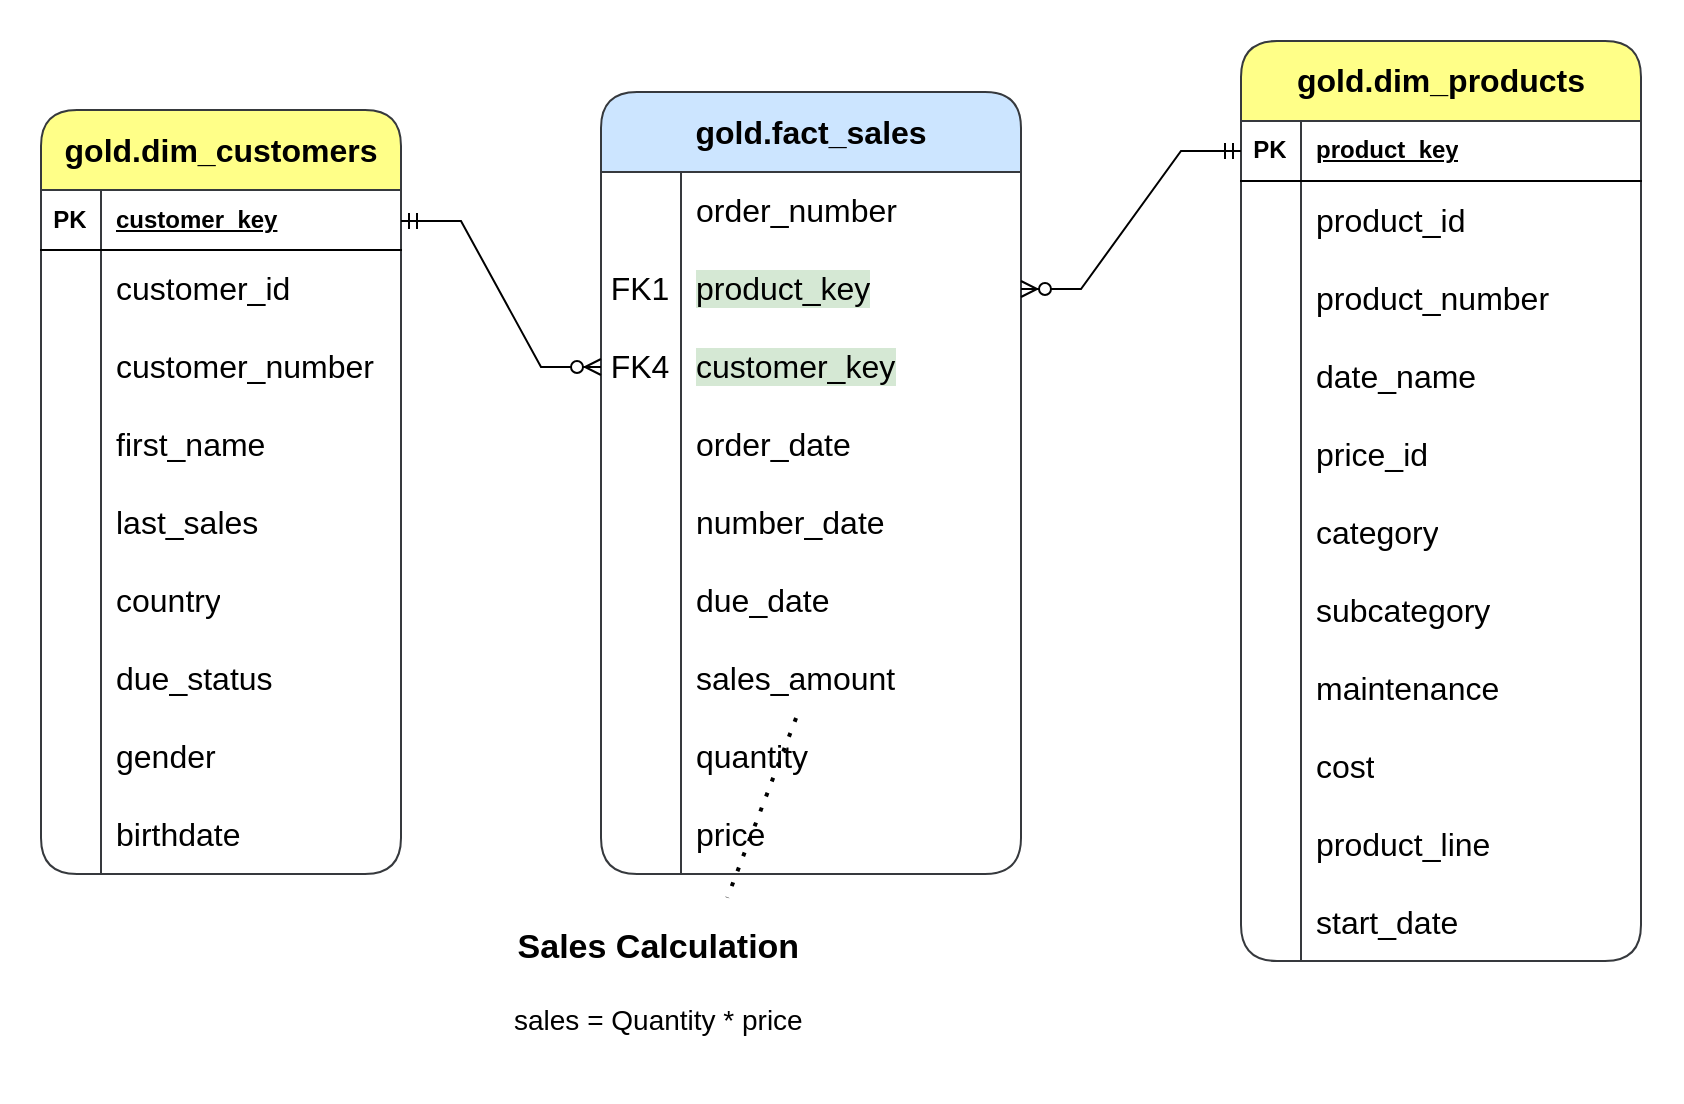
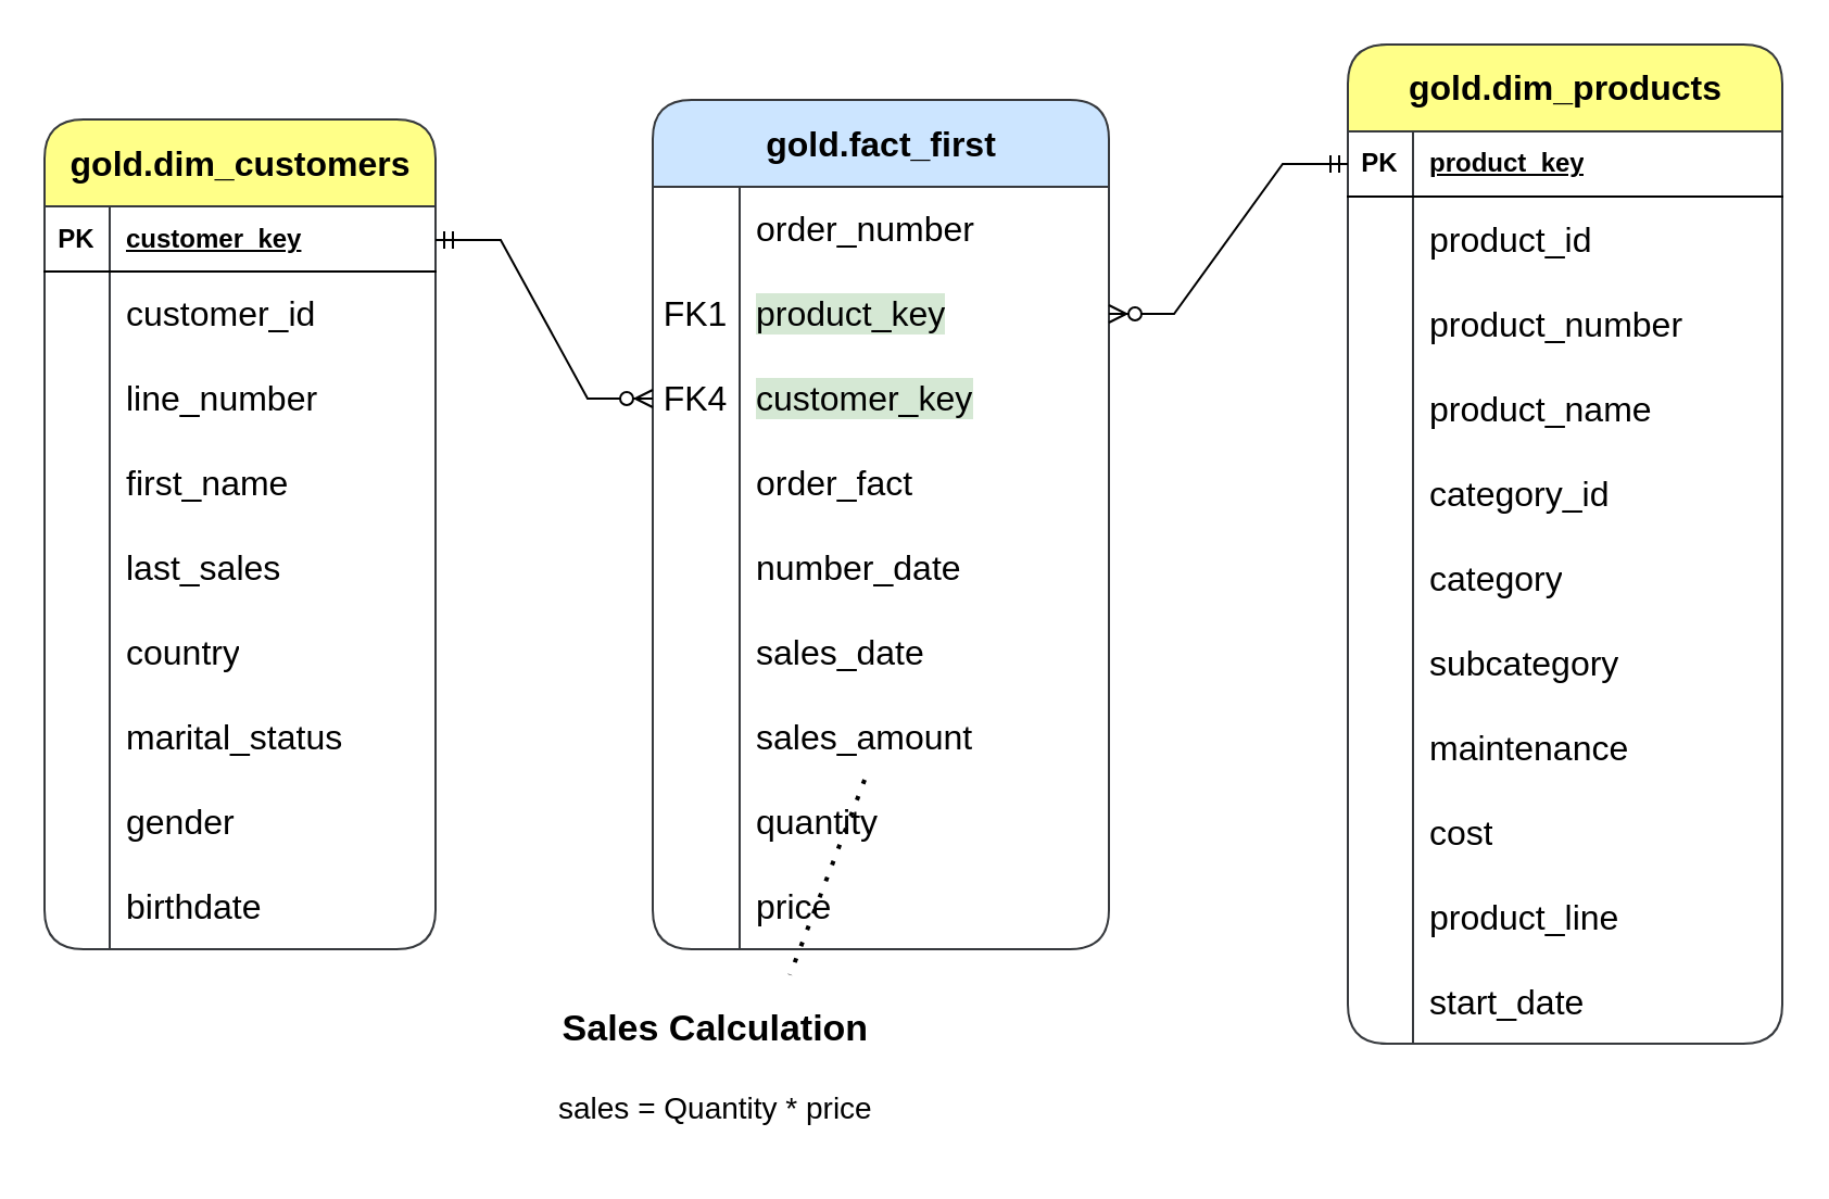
- <mxCell id="64" value="gold.fact_sales" style="shape=table;startSize=40;container=1;collapsible=1;childLayout=tableLayout;fixedRows=1;rowLines=0;fontStyle=1;align=center;resizeLast=1;html=1;rounded=1;fillColor=#cce5ff;strokeColor=#36393d;fontSize=16;" vertex="1" parent="1"><mxGeometry x="300" y="45.5" width="210" height="391" as="geometry" /></mxCell>
+ <mxCell id="64" value="gold.fact_first" style="shape=table;startSize=40;container=1;collapsible=1;childLayout=tableLayout;fixedRows=1;rowLines=0;fontStyle=1;align=center;resizeLast=1;html=1;rounded=1;fillColor=#cce5ff;strokeColor=#36393d;fontSize=16;" vertex="1" parent="1"><mxGeometry x="300" y="45.5" width="210" height="391" as="geometry" /></mxCell>
- <mxCell id="11" value="customer_number" style="shape=partialRectangle;connectable=0;fillColor=none;top=0;left=0;bottom=0;right=0;align=left;spacingLeft=6;overflow=hidden;whiteSpace=wrap;html=1;fontSize=16;" vertex="1" parent="9"><mxGeometry x="30" width="150" height="39" as="geometry"><mxRectangle width="150" height="39" as="alternateBounds" /></mxGeometry></mxCell>
+ <mxCell id="11" value="line_number" style="shape=partialRectangle;connectable=0;fillColor=none;top=0;left=0;bottom=0;right=0;align=left;spacingLeft=6;overflow=hidden;whiteSpace=wrap;html=1;fontSize=16;" vertex="1" parent="9"><mxGeometry x="30" width="150" height="39" as="geometry"><mxRectangle width="150" height="39" as="alternateBounds" /></mxGeometry></mxCell>
- <mxCell id="42" value="date_name" style="shape=partialRectangle;connectable=0;fillColor=none;top=0;left=0;bottom=0;right=0;align=left;spacingLeft=6;overflow=hidden;whiteSpace=wrap;html=1;fontSize=16;" vertex="1" parent="40"><mxGeometry x="30" width="170" height="39" as="geometry"><mxRectangle width="170" height="39" as="alternateBounds" /></mxGeometry></mxCell>
+ <mxCell id="42" value="product_name" style="shape=partialRectangle;connectable=0;fillColor=none;top=0;left=0;bottom=0;right=0;align=left;spacingLeft=6;overflow=hidden;whiteSpace=wrap;html=1;fontSize=16;" vertex="1" parent="40"><mxGeometry x="30" width="170" height="39" as="geometry"><mxRectangle width="170" height="39" as="alternateBounds" /></mxGeometry></mxCell>
- <mxCell id="76" value="order_date" style="shape=partialRectangle;connectable=0;fillColor=none;top=0;left=0;bottom=0;right=0;align=left;spacingLeft=6;overflow=hidden;whiteSpace=wrap;html=1;fontSize=16;" vertex="1" parent="74"><mxGeometry x="40" width="170" height="39" as="geometry"><mxRectangle width="170" height="39" as="alternateBounds" /></mxGeometry></mxCell>
+ <mxCell id="76" value="order_fact" style="shape=partialRectangle;connectable=0;fillColor=none;top=0;left=0;bottom=0;right=0;align=left;spacingLeft=6;overflow=hidden;whiteSpace=wrap;html=1;fontSize=16;" vertex="1" parent="74"><mxGeometry x="40" width="170" height="39" as="geometry"><mxRectangle width="170" height="39" as="alternateBounds" /></mxGeometry></mxCell>
- <mxCell id="45" value="price_id" style="shape=partialRectangle;connectable=0;fillColor=none;top=0;left=0;bottom=0;right=0;align=left;spacingLeft=6;overflow=hidden;whiteSpace=wrap;html=1;fontSize=16;" vertex="1" parent="43"><mxGeometry x="30" width="170" height="39" as="geometry"><mxRectangle width="170" height="39" as="alternateBounds" /></mxGeometry></mxCell>
+ <mxCell id="45" value="category_id" style="shape=partialRectangle;connectable=0;fillColor=none;top=0;left=0;bottom=0;right=0;align=left;spacingLeft=6;overflow=hidden;whiteSpace=wrap;html=1;fontSize=16;" vertex="1" parent="43"><mxGeometry x="30" width="170" height="39" as="geometry"><mxRectangle width="170" height="39" as="alternateBounds" /></mxGeometry></mxCell>
- <mxCell id="82" value="due_date" style="shape=partialRectangle;connectable=0;fillColor=none;top=0;left=0;bottom=0;right=0;align=left;spacingLeft=6;overflow=hidden;whiteSpace=wrap;html=1;fontSize=16;" vertex="1" parent="80"><mxGeometry x="40" width="170" height="39" as="geometry"><mxRectangle width="170" height="39" as="alternateBounds" /></mxGeometry></mxCell>
+ <mxCell id="82" value="sales_date" style="shape=partialRectangle;connectable=0;fillColor=none;top=0;left=0;bottom=0;right=0;align=left;spacingLeft=6;overflow=hidden;whiteSpace=wrap;html=1;fontSize=16;" vertex="1" parent="80"><mxGeometry x="40" width="170" height="39" as="geometry"><mxRectangle width="170" height="39" as="alternateBounds" /></mxGeometry></mxCell>
- <mxCell id="23" value="due_status" style="shape=partialRectangle;connectable=0;fillColor=none;top=0;left=0;bottom=0;right=0;align=left;spacingLeft=6;overflow=hidden;whiteSpace=wrap;html=1;fontSize=16;" vertex="1" parent="21"><mxGeometry x="30" width="150" height="39" as="geometry"><mxRectangle width="150" height="39" as="alternateBounds" /></mxGeometry></mxCell>
+ <mxCell id="23" value="marital_status" style="shape=partialRectangle;connectable=0;fillColor=none;top=0;left=0;bottom=0;right=0;align=left;spacingLeft=6;overflow=hidden;whiteSpace=wrap;html=1;fontSize=16;" vertex="1" parent="21"><mxGeometry x="30" width="150" height="39" as="geometry"><mxRectangle width="150" height="39" as="alternateBounds" /></mxGeometry></mxCell>
